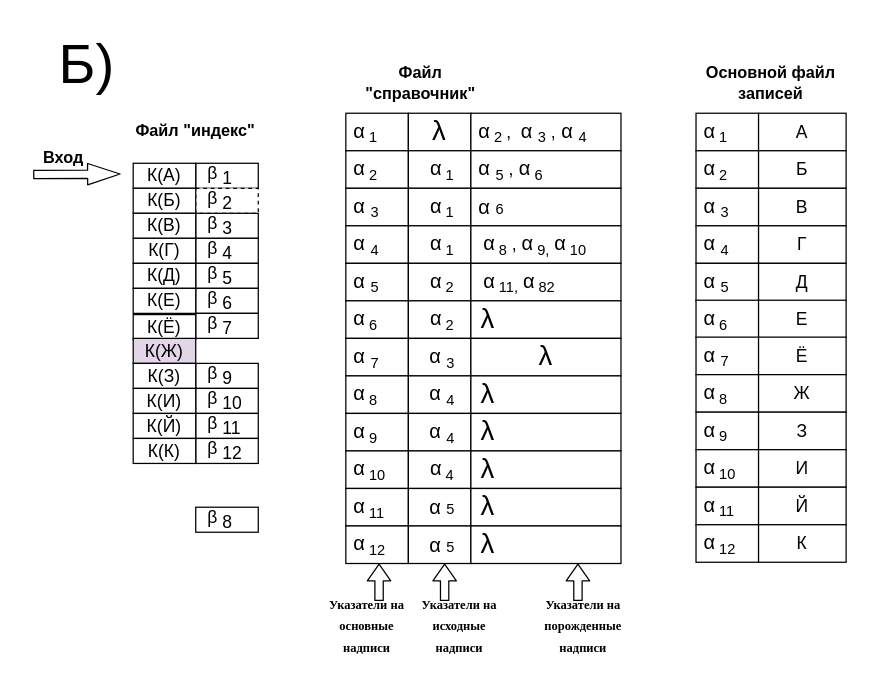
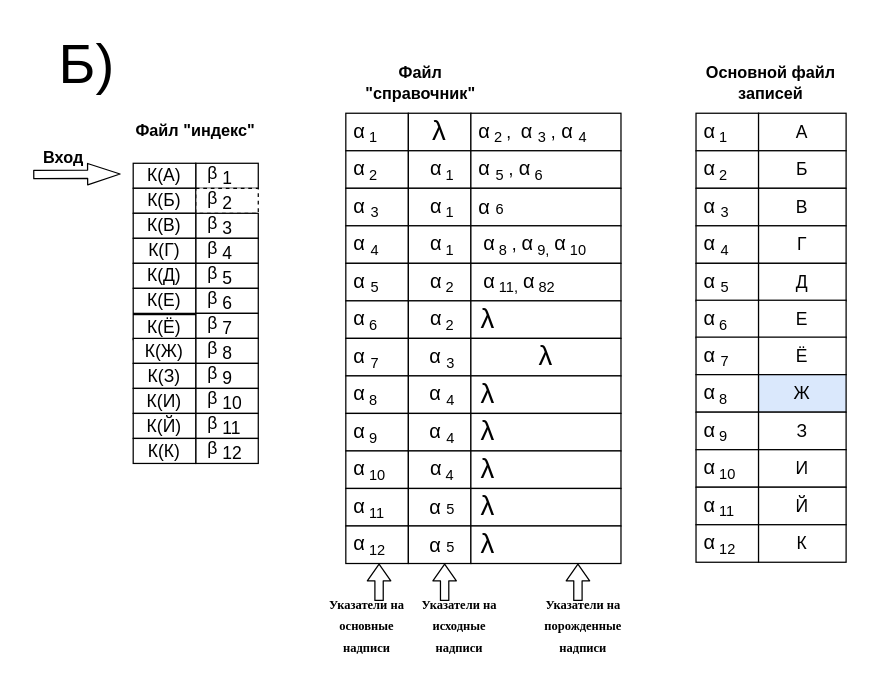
- <mxCell id="18" value="&lt;font style=&quot;font-size: 14px&quot;&gt;К(Ж)&lt;/font&gt;" style="rounded=0;whiteSpace=wrap;html=1;align=center;fontSize=14;fillColor=#e1d5e7;" vertex="1" parent="1"><mxGeometry x="106" y="270" width="50" height="20" as="geometry" /></mxCell>
+ <mxCell id="18" value="&lt;font style=&quot;font-size: 14px&quot;&gt;К(Ж)&lt;/font&gt;" style="rounded=0;whiteSpace=wrap;html=1;align=center;fontSize=14;" vertex="1" parent="1"><mxGeometry x="106" y="270" width="50" height="20" as="geometry" /></mxCell>
- <mxCell id="42" value="&lt;font style=&quot;font-size: 14px&quot;&gt;Ж&lt;/font&gt;" style="rounded=0;whiteSpace=wrap;html=1;align=center;fontSize=14;" vertex="1" parent="1"><mxGeometry x="606" y="299" width="70" height="30" as="geometry" /></mxCell>
+ <mxCell id="42" value="&lt;font style=&quot;font-size: 14px&quot;&gt;Ж&lt;/font&gt;" style="rounded=0;whiteSpace=wrap;html=1;align=center;fontSize=14;fillColor=#dae8fc;" vertex="1" parent="1"><mxGeometry x="606" y="299" width="70" height="30" as="geometry" /></mxCell>
- <mxCell id="17" value="&lt;div style=&quot;font-size: 14px&quot;&gt;&lt;font style=&quot;font-size: 14px&quot;&gt;&amp;nbsp; β&lt;sub style=&quot;font-size: 14px&quot;&gt; 8&lt;br&gt;&lt;/sub&gt;&lt;/font&gt;&lt;/div&gt;" style="rounded=0;whiteSpace=wrap;html=1;align=left;fontSize=14;" vertex="1" parent="1"><mxGeometry x="156" y="405" width="50" height="20" as="geometry" /></mxCell>
+ <mxCell id="17" value="&lt;div style=&quot;font-size: 14px&quot;&gt;&lt;font style=&quot;font-size: 14px&quot;&gt;&amp;nbsp; β&lt;sub style=&quot;font-size: 14px&quot;&gt; 8&lt;br&gt;&lt;/sub&gt;&lt;/font&gt;&lt;/div&gt;" style="rounded=0;whiteSpace=wrap;html=1;align=left;fontSize=14;" vertex="1" parent="1"><mxGeometry x="156" y="270" width="50" height="20" as="geometry" /></mxCell>
